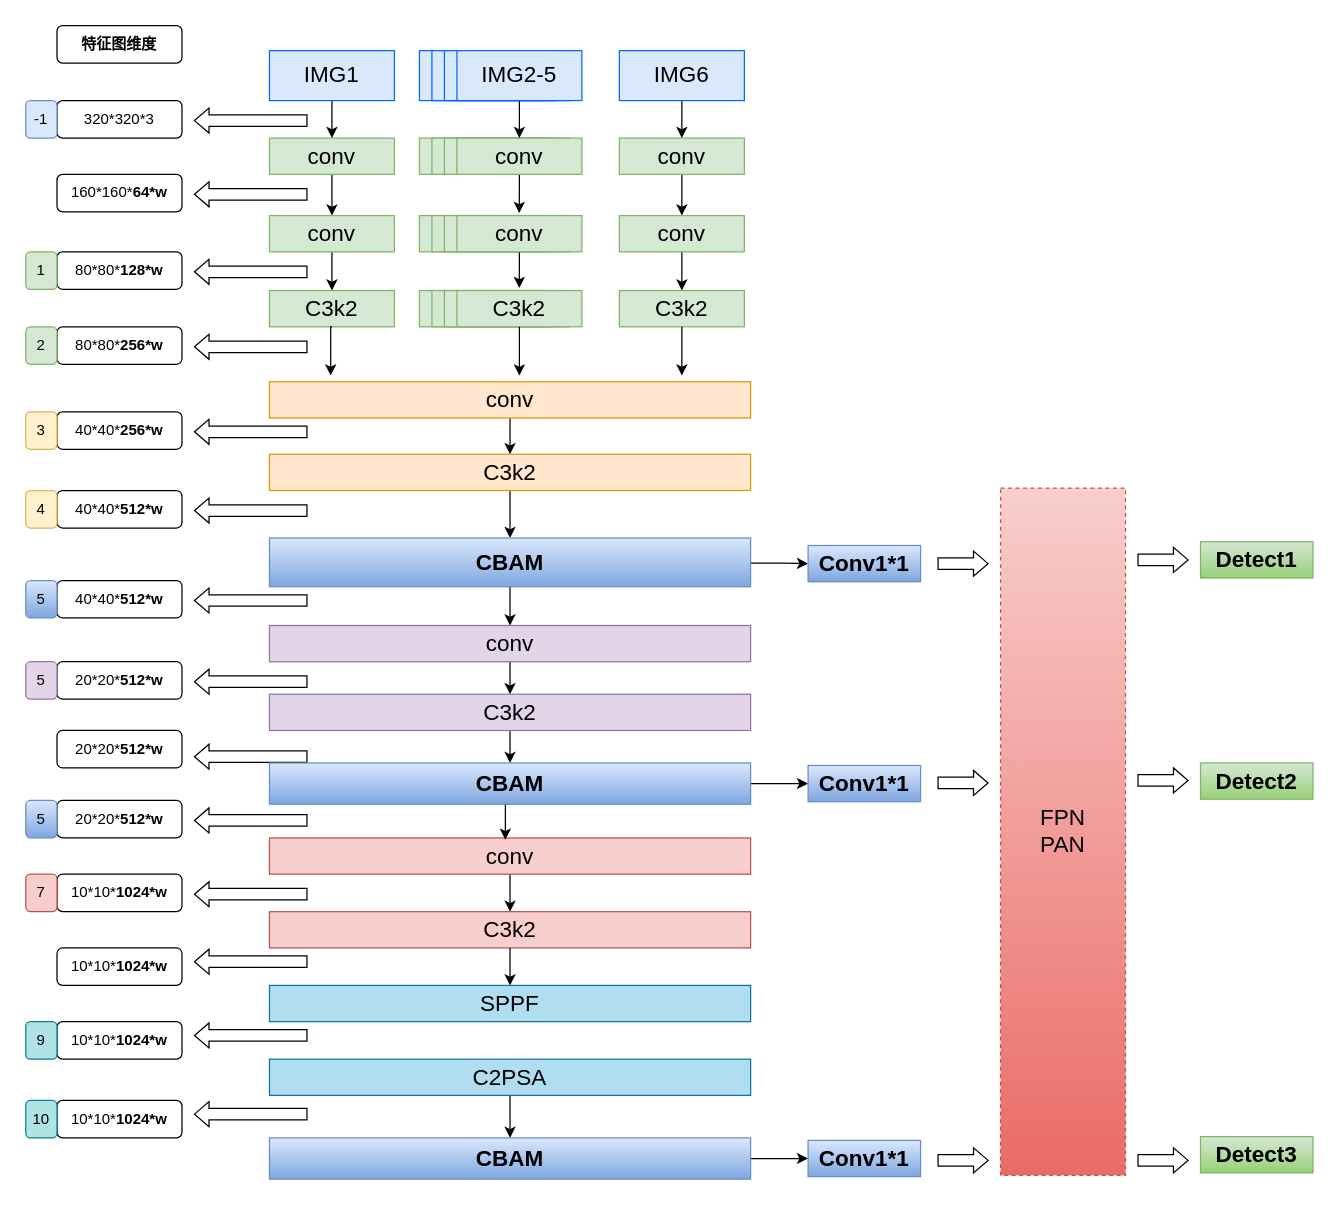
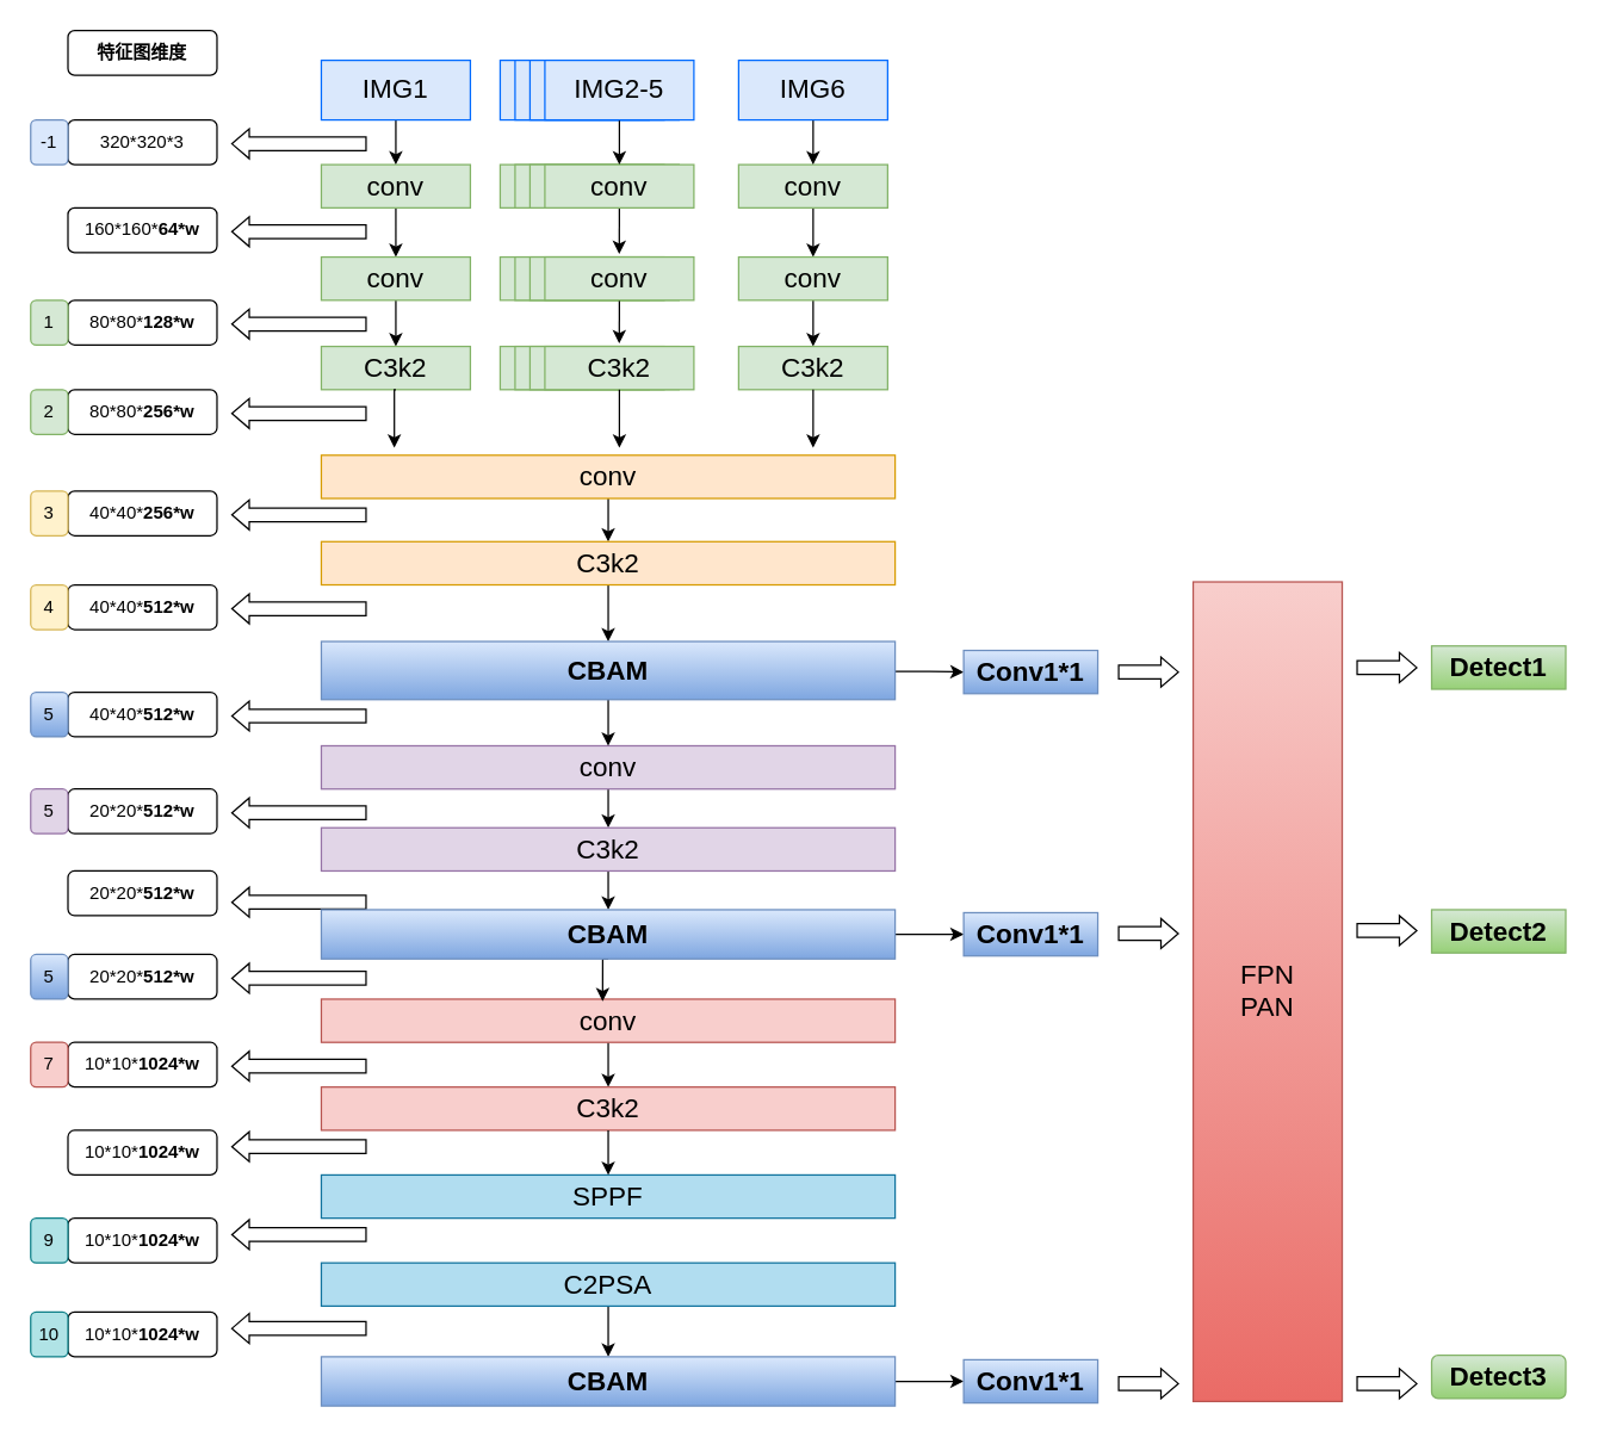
- <mxCell id="89" value="&lt;span style=&quot;font-size: 18px;&quot;&gt;FPN&lt;/span&gt;&lt;div&gt;&lt;span style=&quot;font-size: 18px;&quot;&gt;PAN&lt;/span&gt;&lt;/div&gt;" style="rounded=0;whiteSpace=wrap;html=1;fillColor=#f8cecc;strokeColor=#b85450;gradientColor=#ea6b66;dashed=1;" parent="1" vertex="1"><mxGeometry x="800" y="390" width="100" height="550" as="geometry" /></mxCell>
+ <mxCell id="89" value="&lt;span style=&quot;font-size: 18px;&quot;&gt;FPN&lt;/span&gt;&lt;div&gt;&lt;span style=&quot;font-size: 18px;&quot;&gt;PAN&lt;/span&gt;&lt;/div&gt;" style="rounded=0;whiteSpace=wrap;html=1;fillColor=#f8cecc;strokeColor=#b85450;gradientColor=#ea6b66;" parent="1" vertex="1"><mxGeometry x="800" y="390" width="100" height="550" as="geometry" /></mxCell>
- <mxCell id="98" value="&lt;span style=&quot;font-size: 18px;&quot;&gt;&lt;b&gt;Detect3&lt;/b&gt;&lt;/span&gt;" style="rounded=0;whiteSpace=wrap;html=1;fillColor=#d5e8d4;strokeColor=#82b366;gradientColor=#97d077;" parent="1" vertex="1"><mxGeometry x="960" y="909" width="90" height="29" as="geometry" /></mxCell>
+ <mxCell id="98" value="&lt;span style=&quot;font-size: 18px;&quot;&gt;&lt;b&gt;Detect3&lt;/b&gt;&lt;/span&gt;" style="whiteSpace=wrap;html=1;fillColor=#d5e8d4;strokeColor=#82b366;gradientColor=#97d077;rounded=1;" parent="1" vertex="1"><mxGeometry x="960" y="909" width="90" height="29" as="geometry" /></mxCell>
